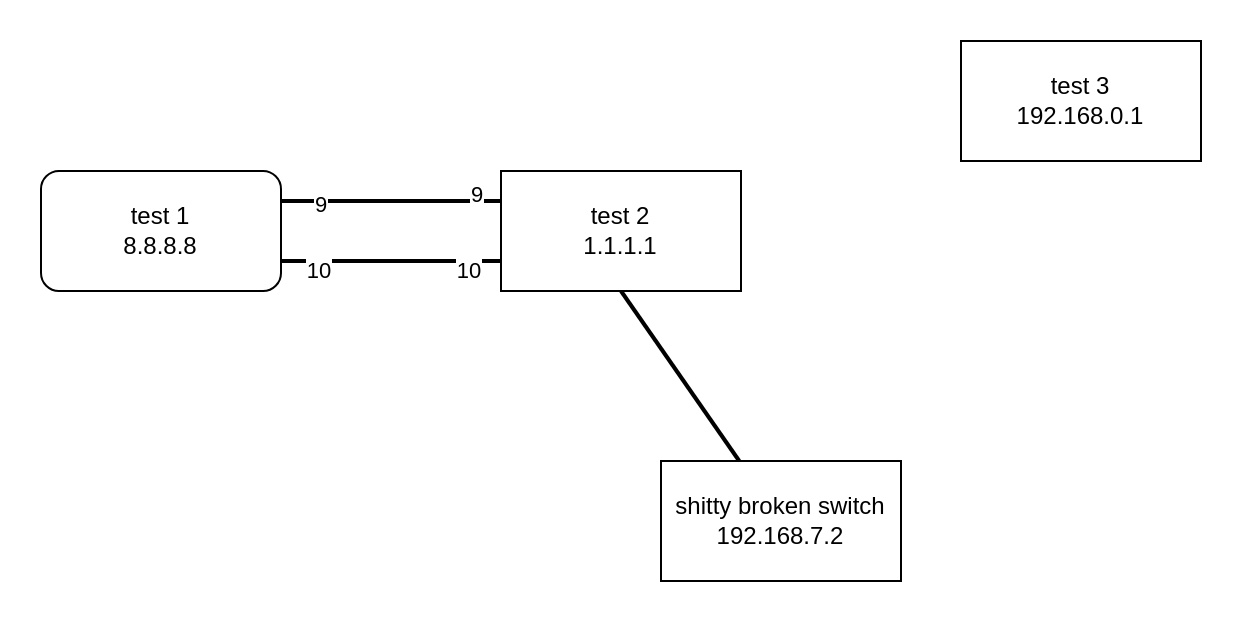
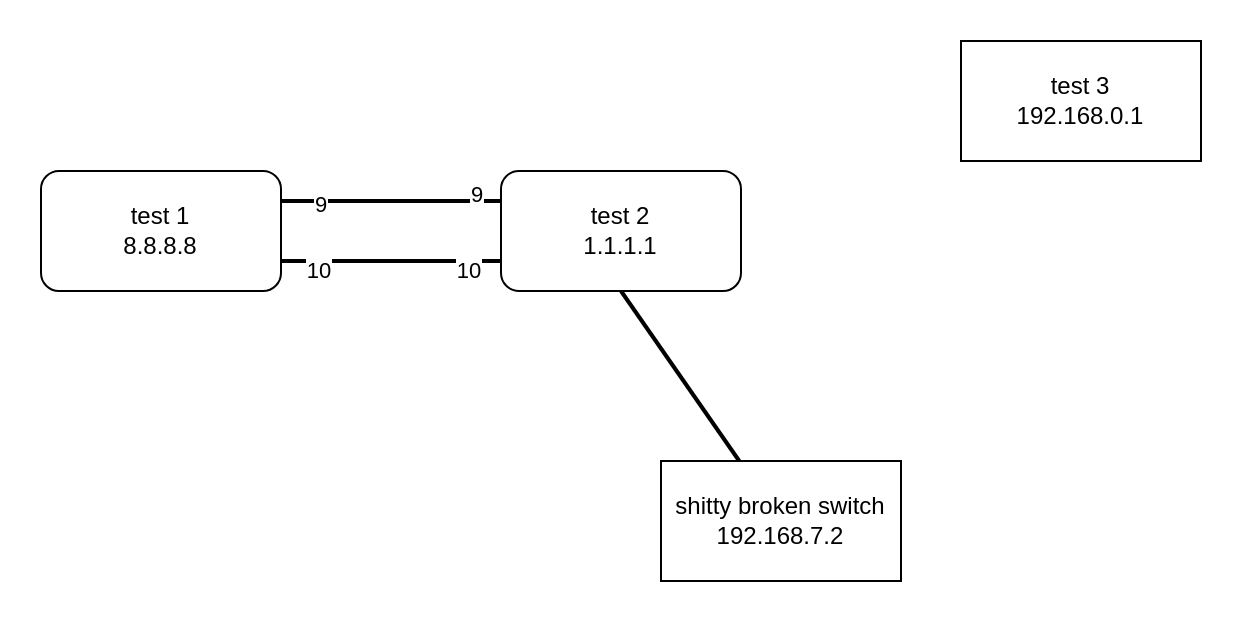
- <mxCell id="10" value="test 2&lt;br&gt;1.1.1.1" style="rounded=0;whiteSpace=wrap;html=1;" vertex="1" parent="1"><mxGeometry x="250" y="85" width="120" height="60" as="geometry" /></mxCell>
+ <mxCell id="10" value="test 2&lt;br&gt;1.1.1.1" style="whiteSpace=wrap;html=1;rounded=1;" vertex="1" parent="1"><mxGeometry x="250" y="85" width="120" height="60" as="geometry" /></mxCell>
